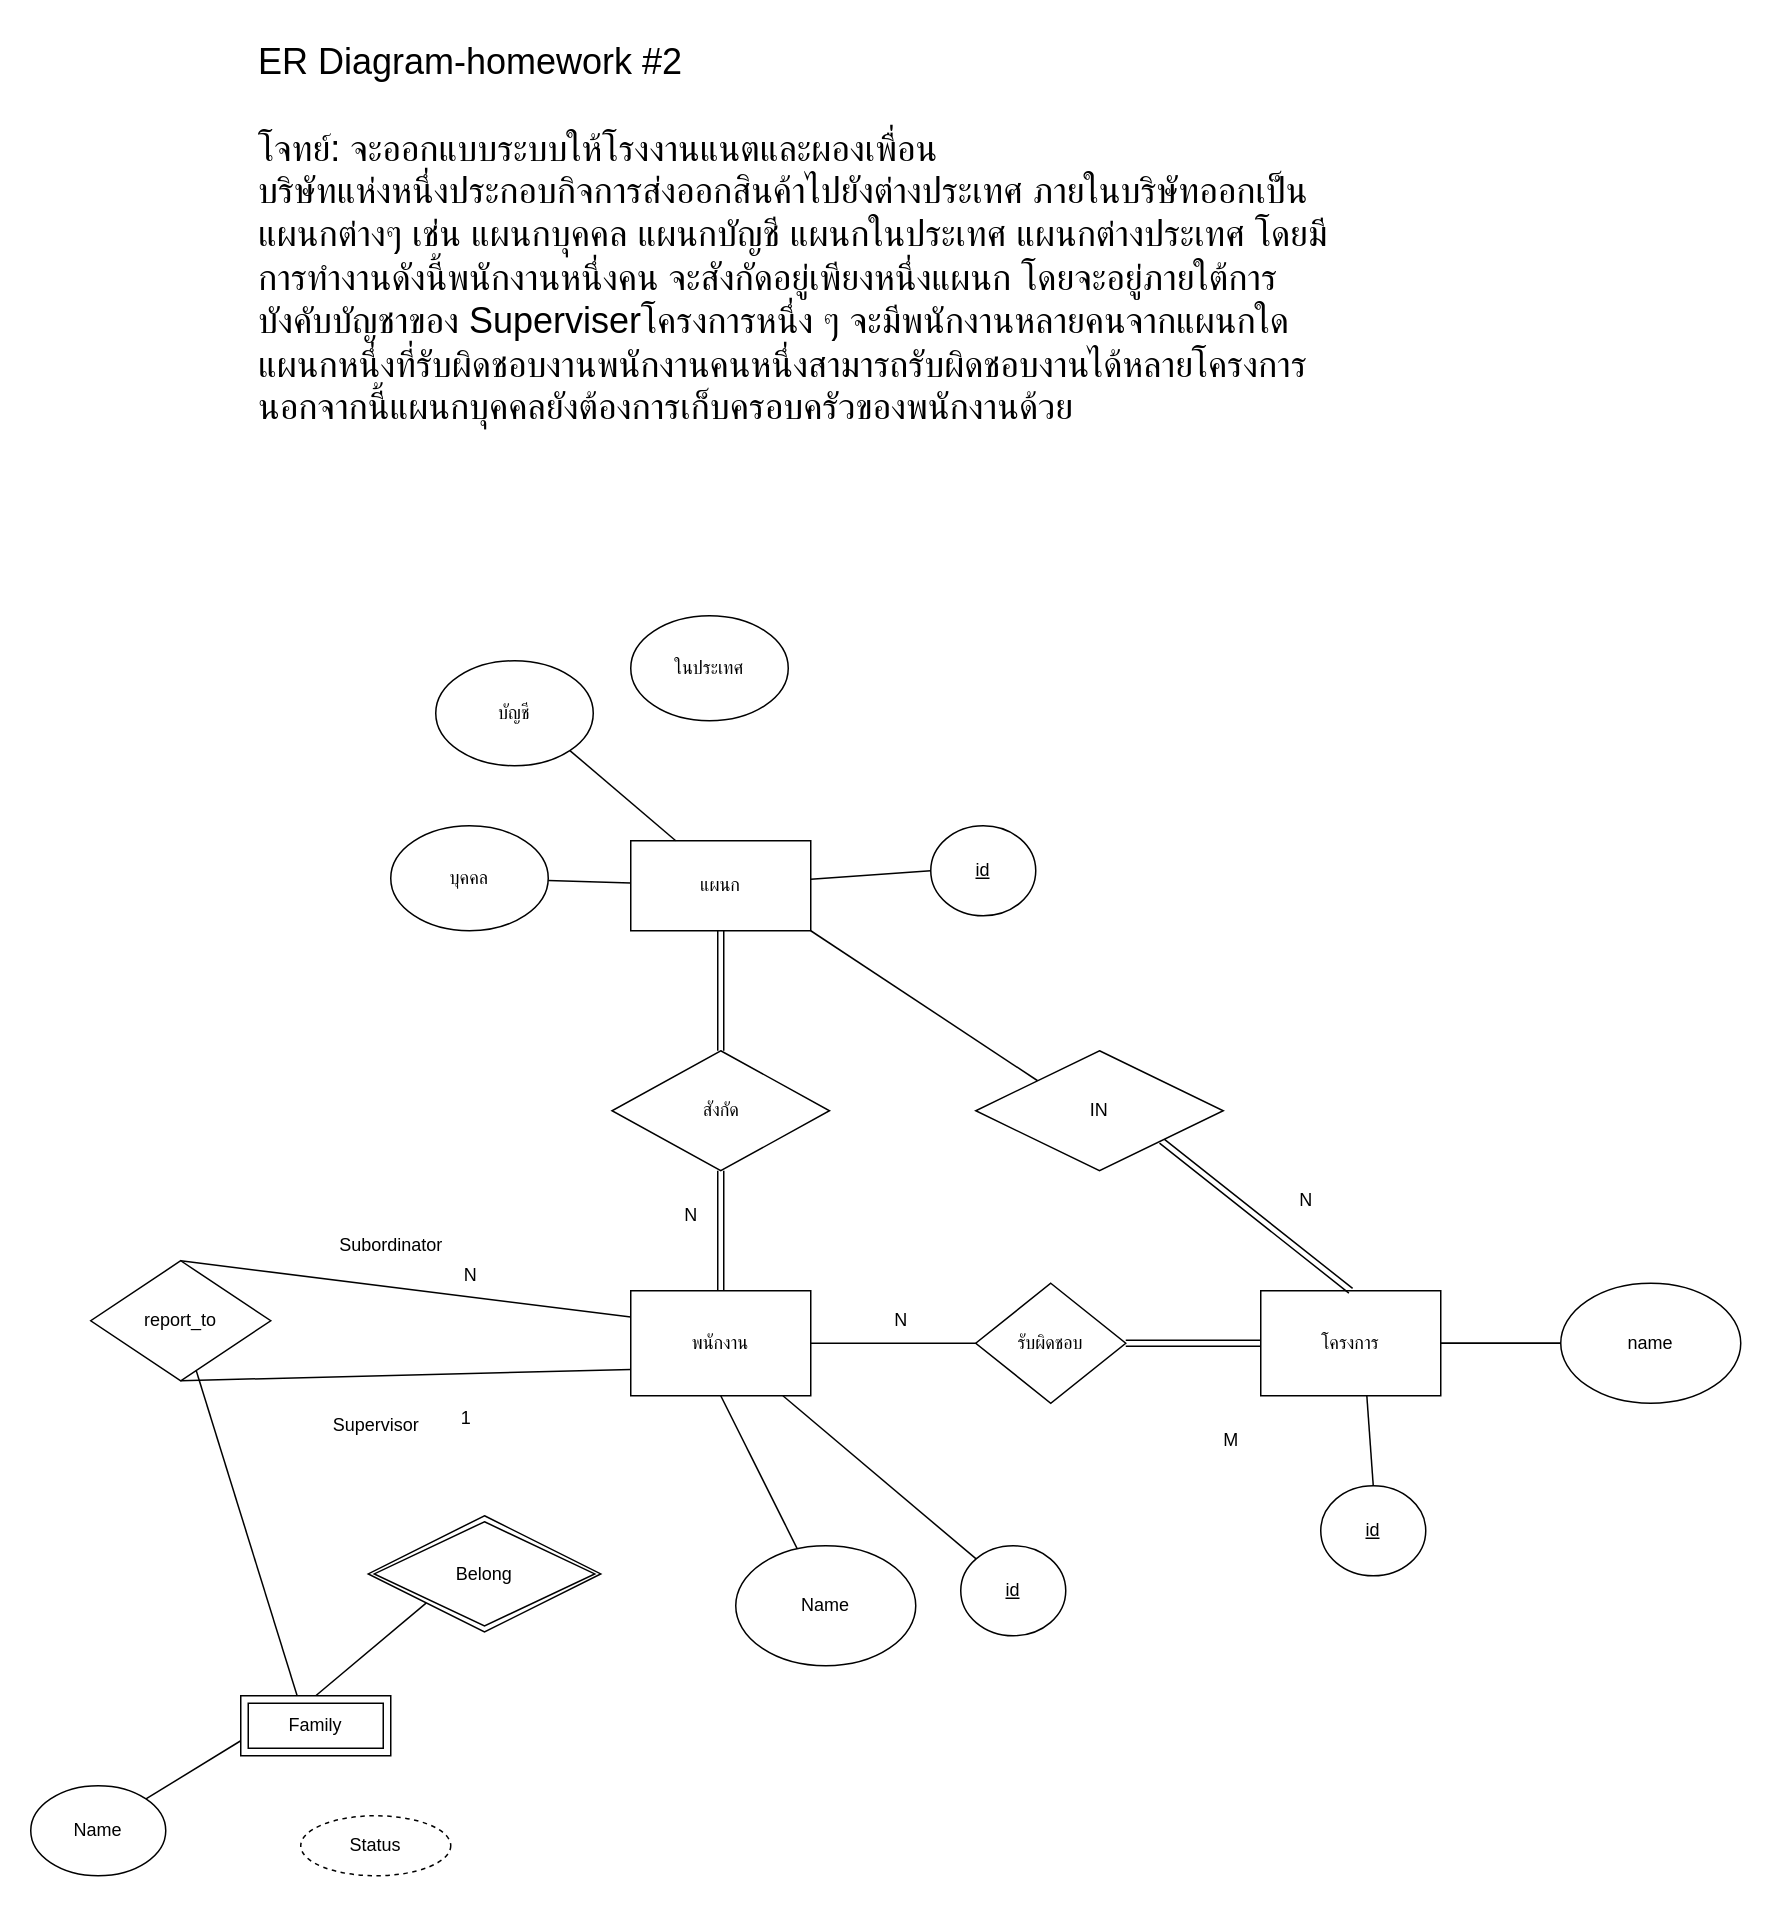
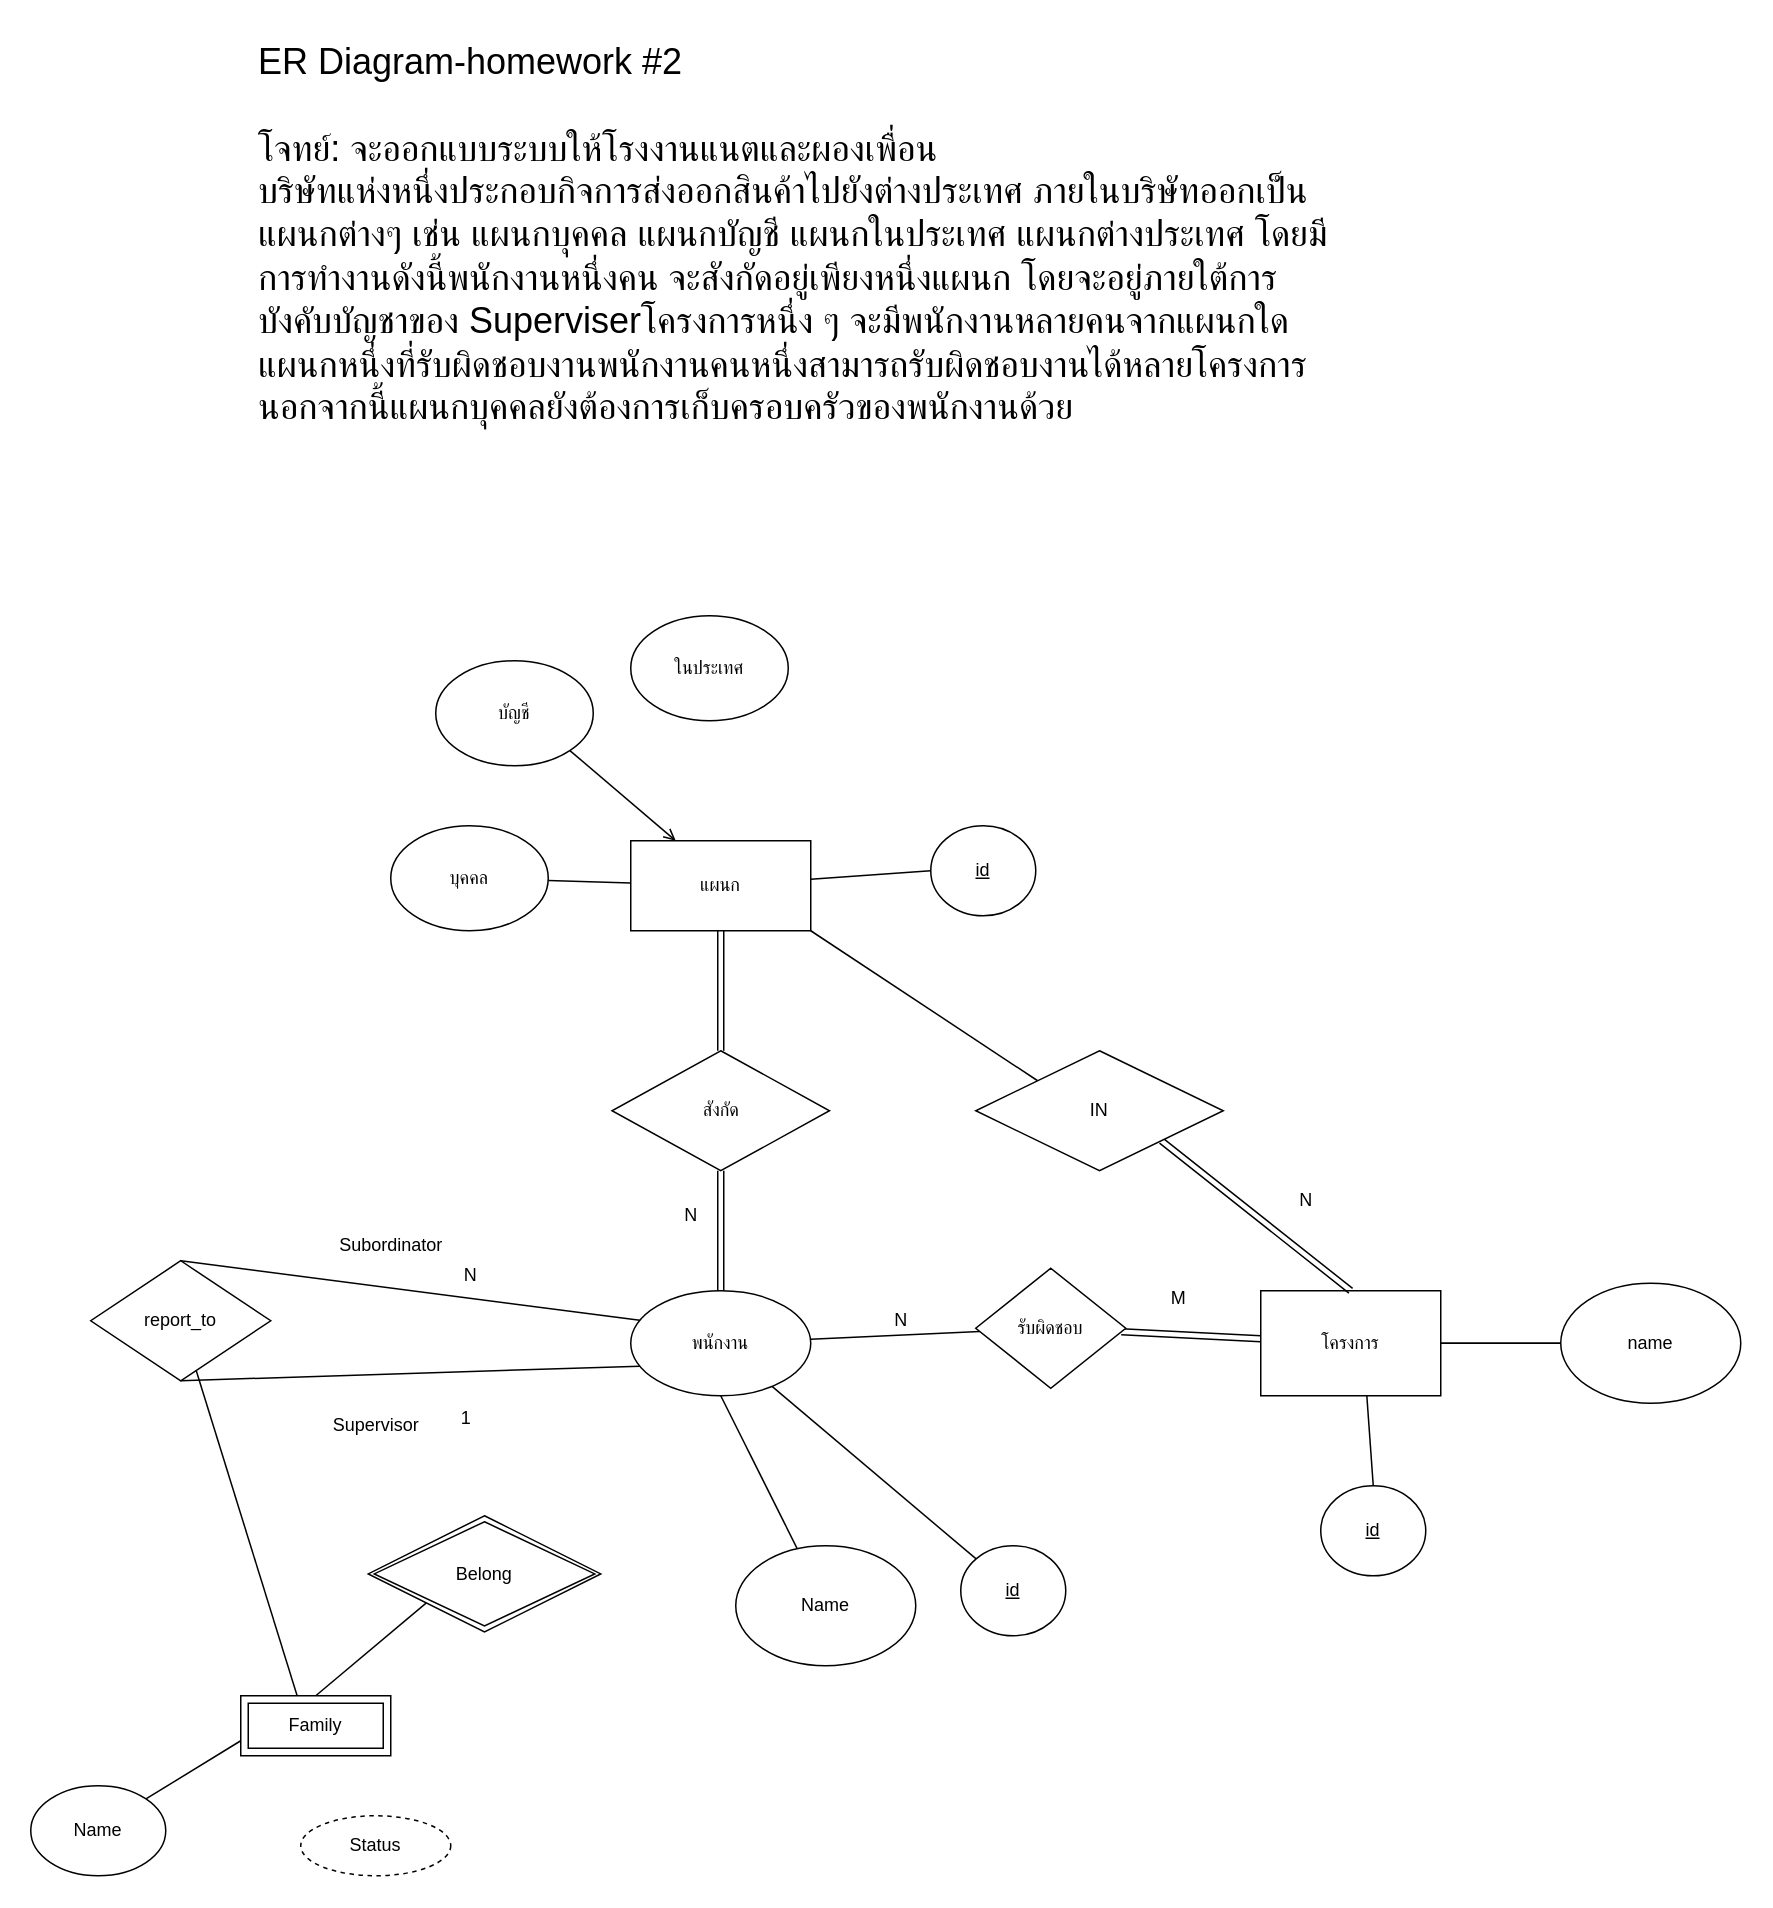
- <mxCell id="8" style="edgeStyle=none;rounded=0;orthogonalLoop=1;jettySize=auto;html=1;exitX=1;exitY=1;exitDx=0;exitDy=0;entryX=0.25;entryY=0;entryDx=0;entryDy=0;endArrow=none;endFill=0;" parent="1" source="9" target="6" edge="1"><mxGeometry relative="1" as="geometry" /></mxCell>
+ <mxCell id="8" style="edgeStyle=none;rounded=0;orthogonalLoop=1;jettySize=auto;html=1;exitX=1;exitY=1;exitDx=0;exitDy=0;entryX=0.25;entryY=0;entryDx=0;entryDy=0;endArrow=open;endFill=0;" parent="1" source="9" target="6" edge="1"><mxGeometry relative="1" as="geometry" /></mxCell>
- <mxCell id="14" value="พนักงาน" style="rounded=0;whiteSpace=wrap;html=1;" parent="1" vertex="1"><mxGeometry x="420" y="860" width="120" height="70" as="geometry" /></mxCell>
+ <mxCell id="14" value="พนักงาน" style="ellipse;whiteSpace=wrap;html=1;" parent="1" vertex="1"><mxGeometry x="420" y="860" width="120" height="70" as="geometry" /></mxCell>
- <mxCell id="20" value="รับผิดชอบ" style="rhombus;whiteSpace=wrap;html=1;" parent="1" vertex="1"><mxGeometry x="650" y="855" width="100" height="80" as="geometry" /></mxCell>
+ <mxCell id="20" value="รับผิดชอบ" style="rhombus;whiteSpace=wrap;html=1;" parent="1" vertex="1"><mxGeometry x="650" y="845" width="100" height="80" as="geometry" /></mxCell>
- <mxCell id="21" value="M" style="text;html=1;align=center;verticalAlign=middle;resizable=0;points=[];autosize=1;" parent="1" vertex="1"><mxGeometry x="805" y="950" width="30" height="20" as="geometry" /></mxCell>
+ <mxCell id="21" value="M" style="text;html=1;align=center;verticalAlign=middle;resizable=0;points=[];autosize=1;" parent="1" vertex="1"><mxGeometry x="770" y="855" width="30" height="20" as="geometry" /></mxCell>
